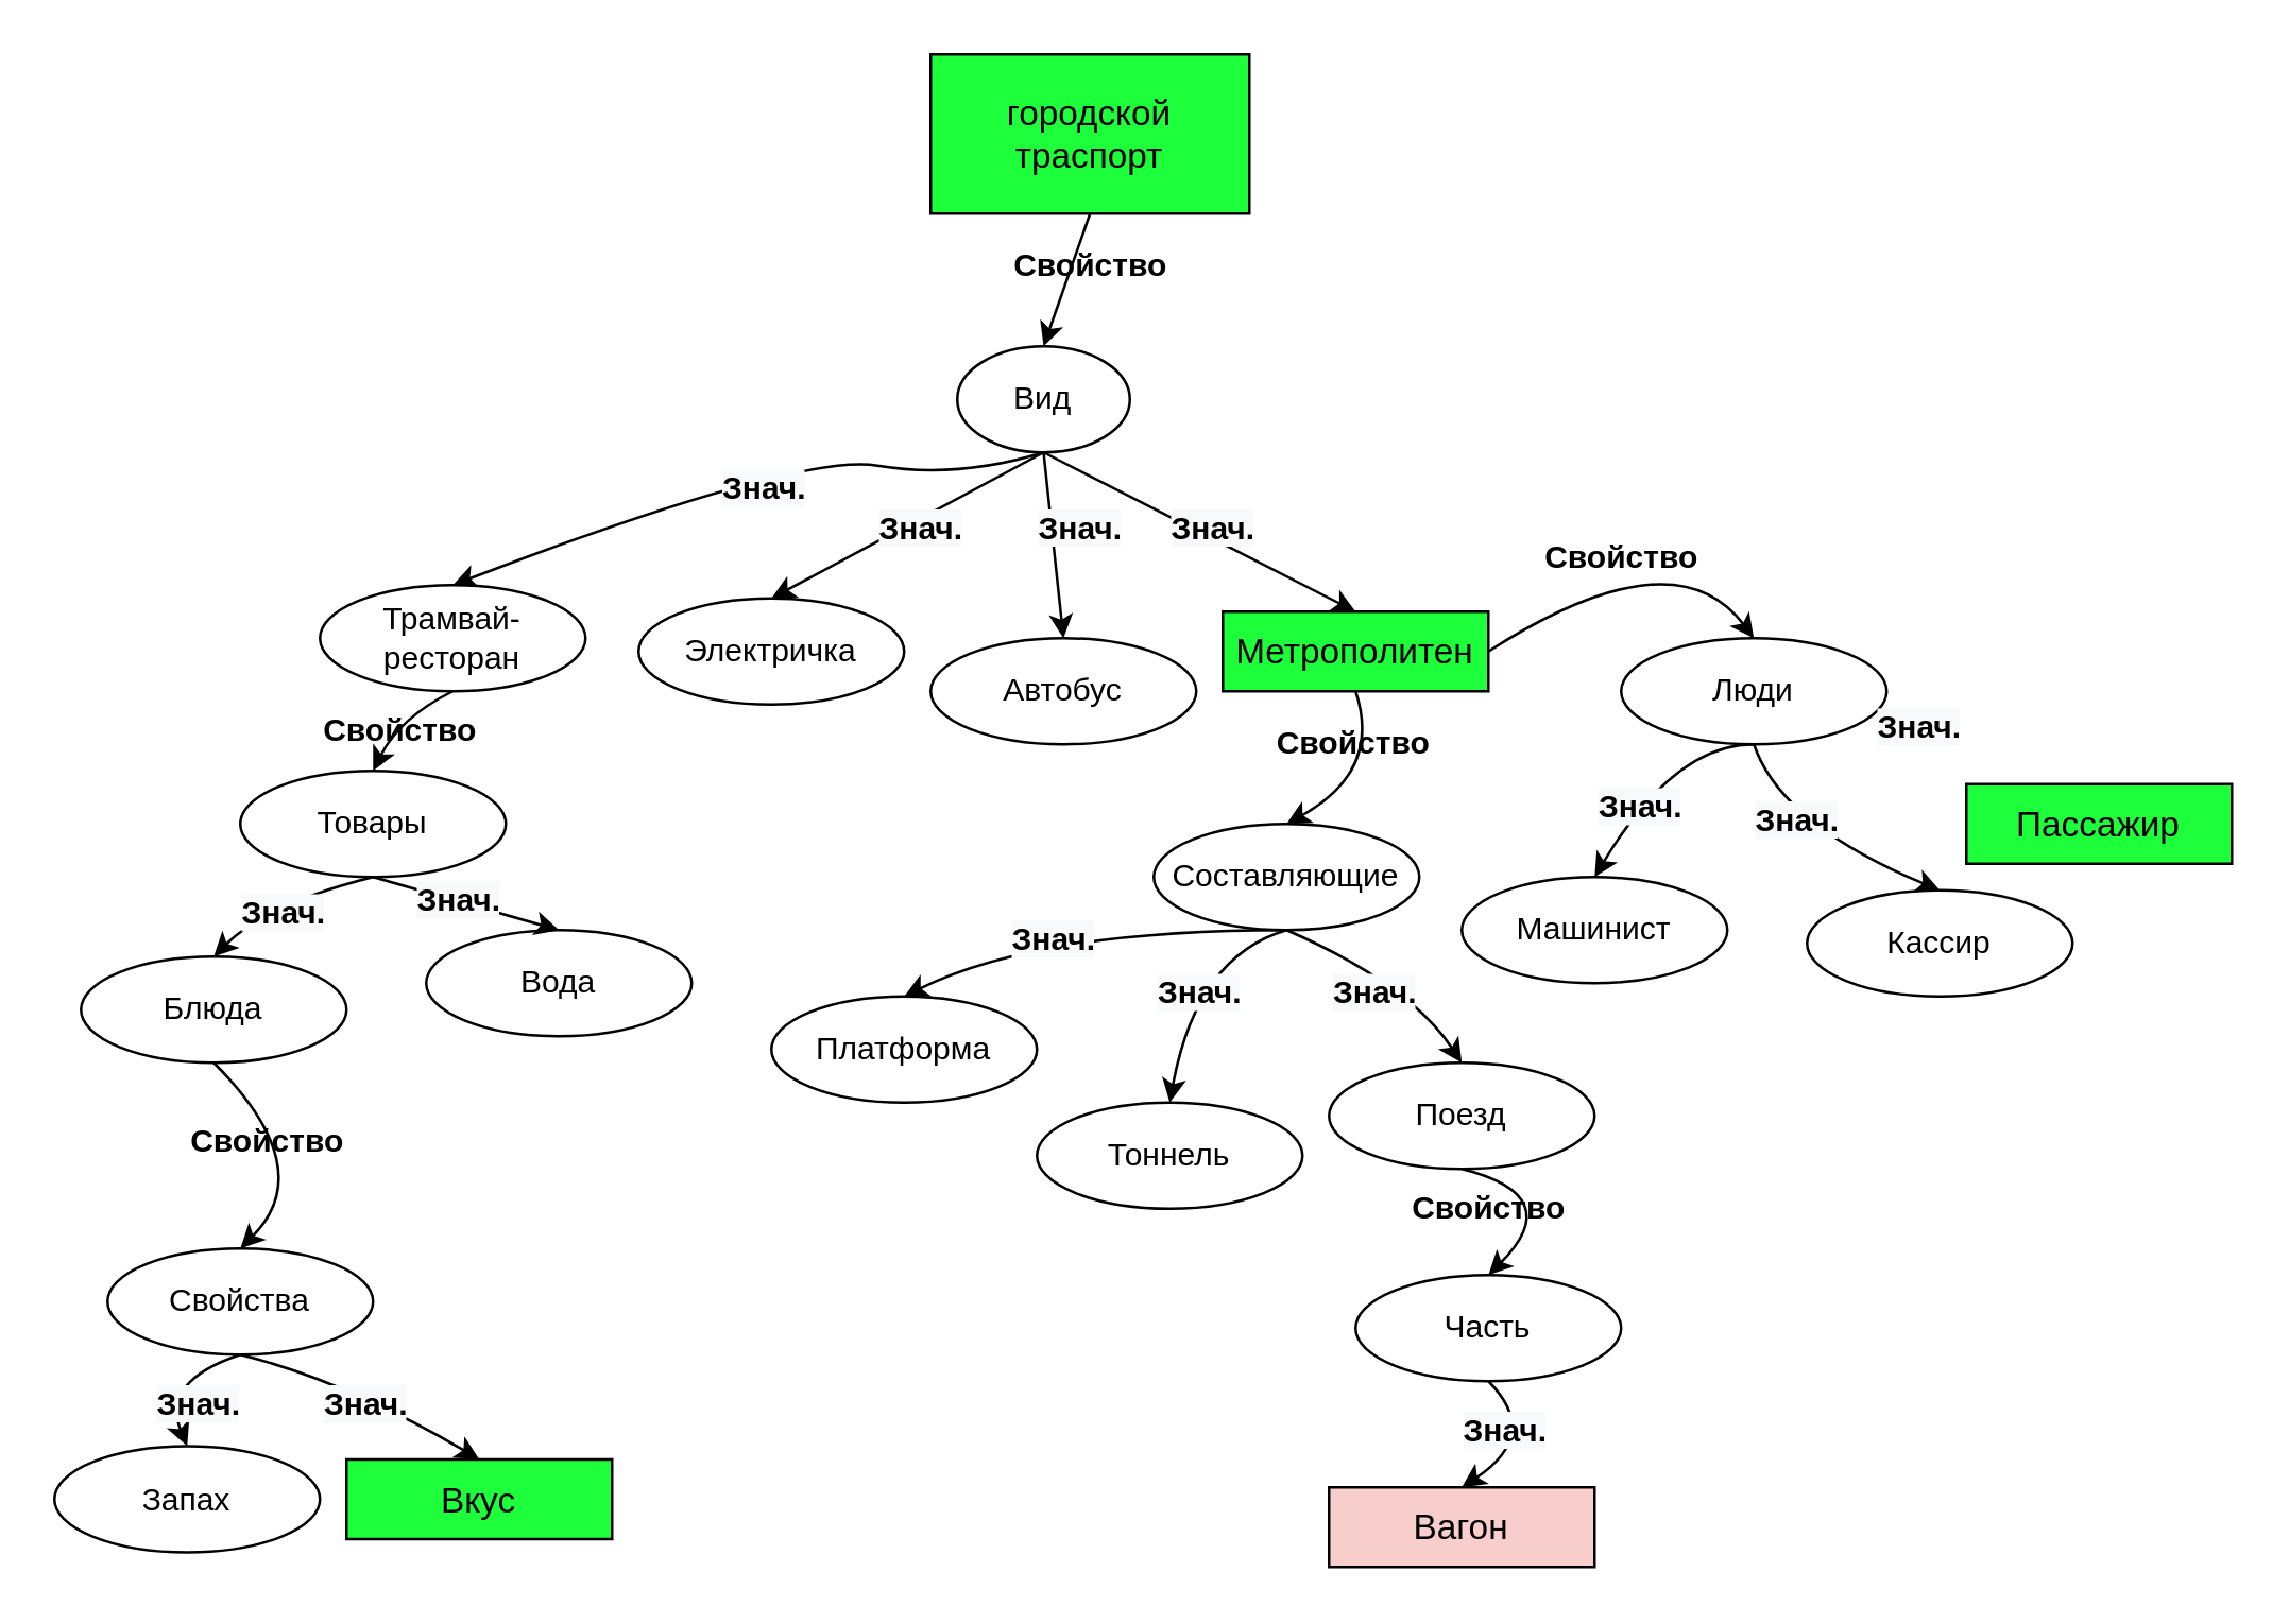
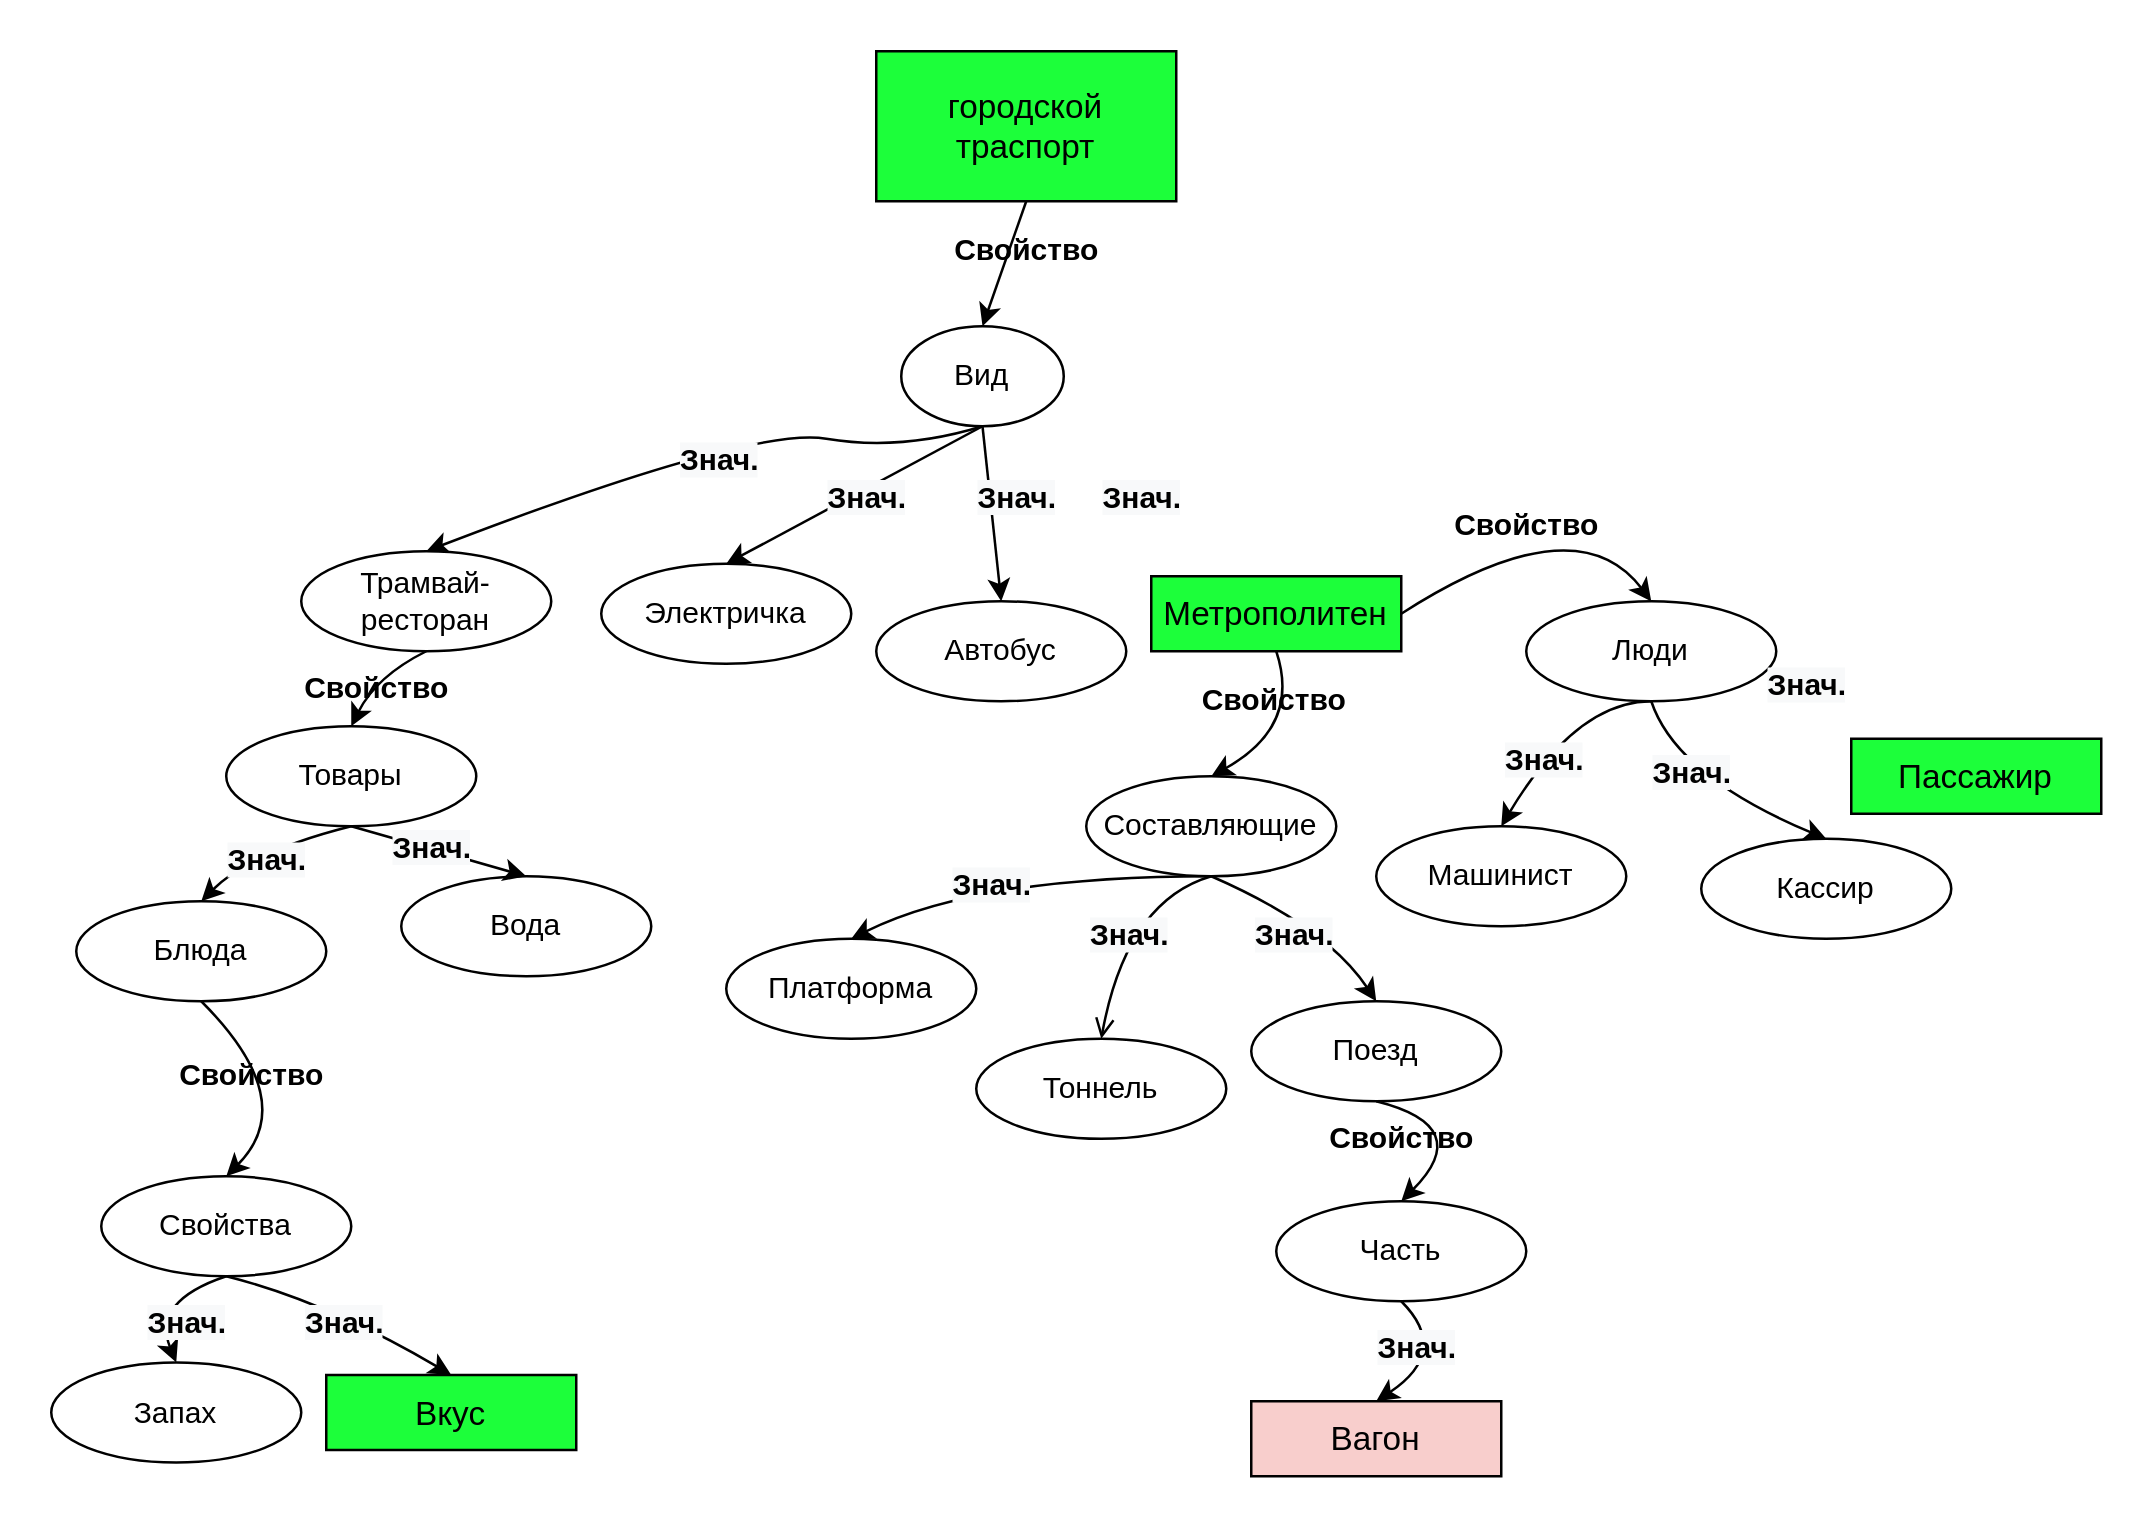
- <mxCell id="8" value="" style="endArrow=classic;html=1;exitX=0.5;exitY=1;exitDx=0;exitDy=0;entryX=0.5;entryY=0;entryDx=0;entryDy=0;" parent="1" source="3" target="10" edge="1"><mxGeometry width="50" height="50" relative="1" as="geometry"><mxPoint x="420" y="180" as="sourcePoint" /><mxPoint x="510" y="210" as="targetPoint" /></mxGeometry></mxCell>
- <mxCell id="14" value="" style="curved=1;endArrow=classic;html=1;exitX=0.5;exitY=1;exitDx=0;exitDy=0;entryX=0.5;entryY=0;entryDx=0;entryDy=0;" parent="1" source="12" target="13" edge="1"><mxGeometry width="50" height="50" relative="1" as="geometry"><mxPoint x="450" y="280" as="sourcePoint" /><mxPoint x="494" y="320" as="targetPoint" /><Array as="points"><mxPoint x="450" y="360" /></Array></mxGeometry></mxCell>
+ <mxCell id="14" value="" style="curved=1;endArrow=open;html=1;exitX=0.5;exitY=1;exitDx=0;exitDy=0;entryX=0.5;entryY=0;entryDx=0;entryDy=0;" parent="1" source="12" target="13" edge="1"><mxGeometry width="50" height="50" relative="1" as="geometry"><mxPoint x="450" y="280" as="sourcePoint" /><mxPoint x="494" y="320" as="targetPoint" /><Array as="points"><mxPoint x="450" y="360" /></Array></mxGeometry></mxCell>
